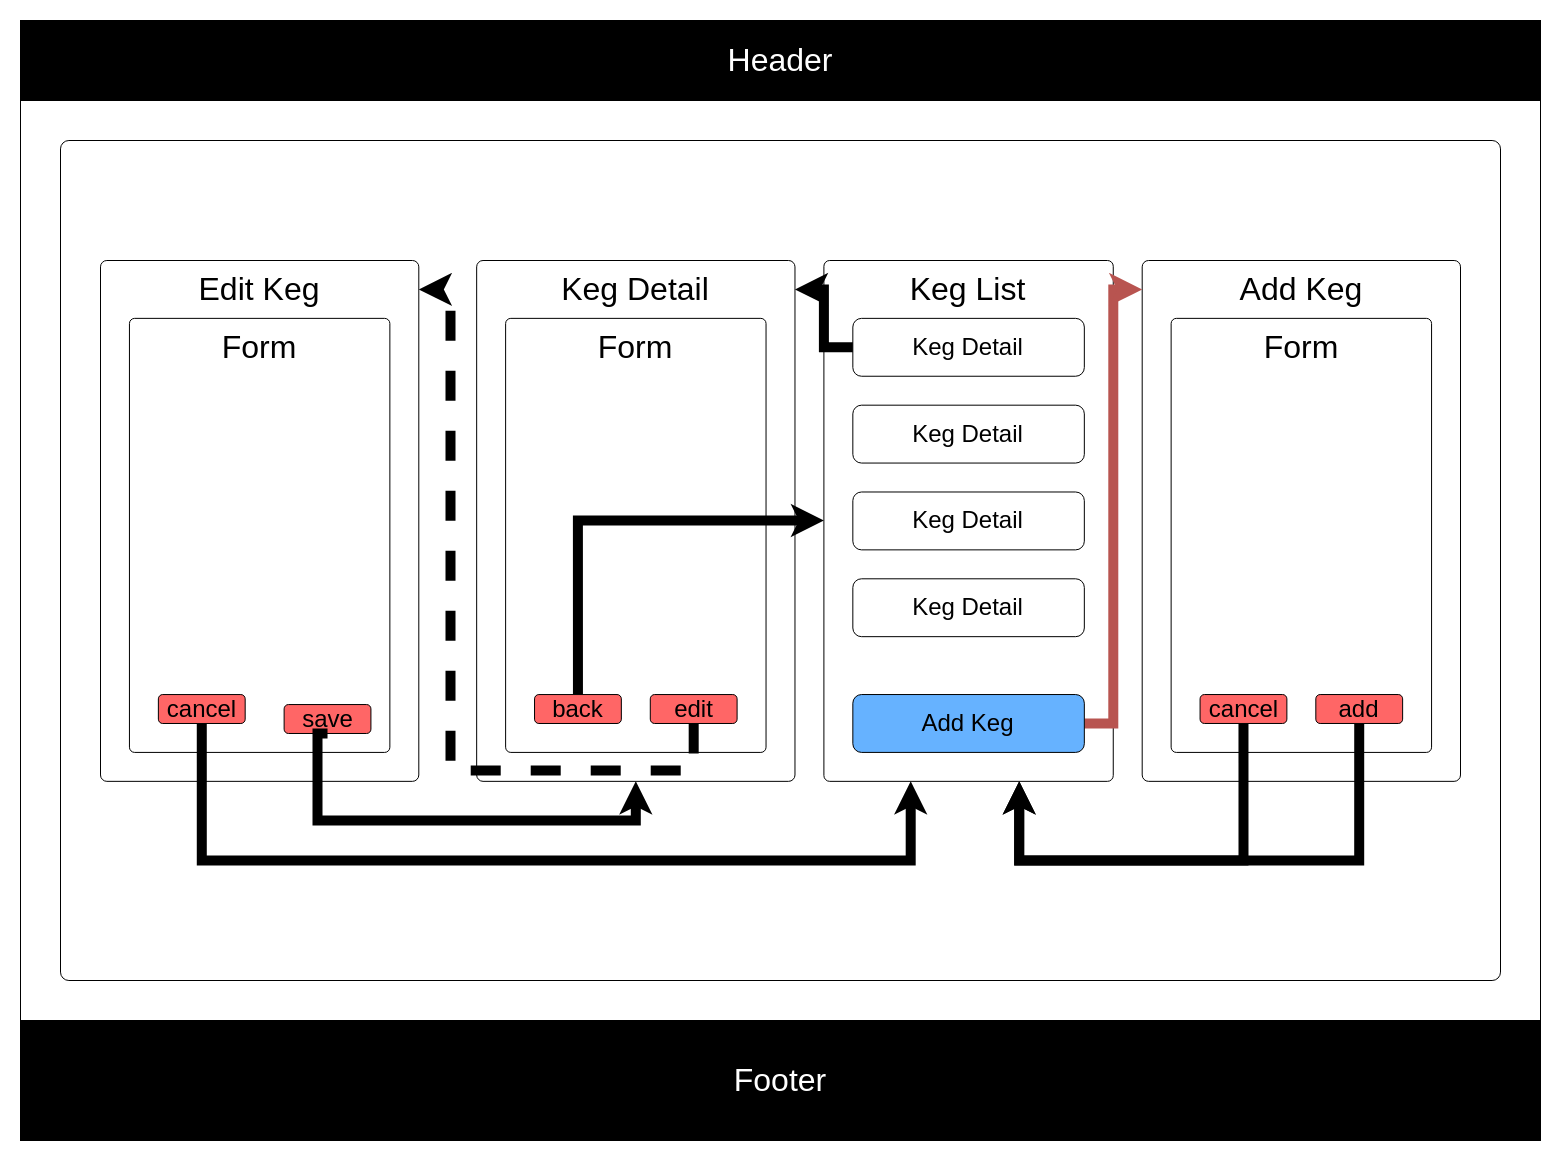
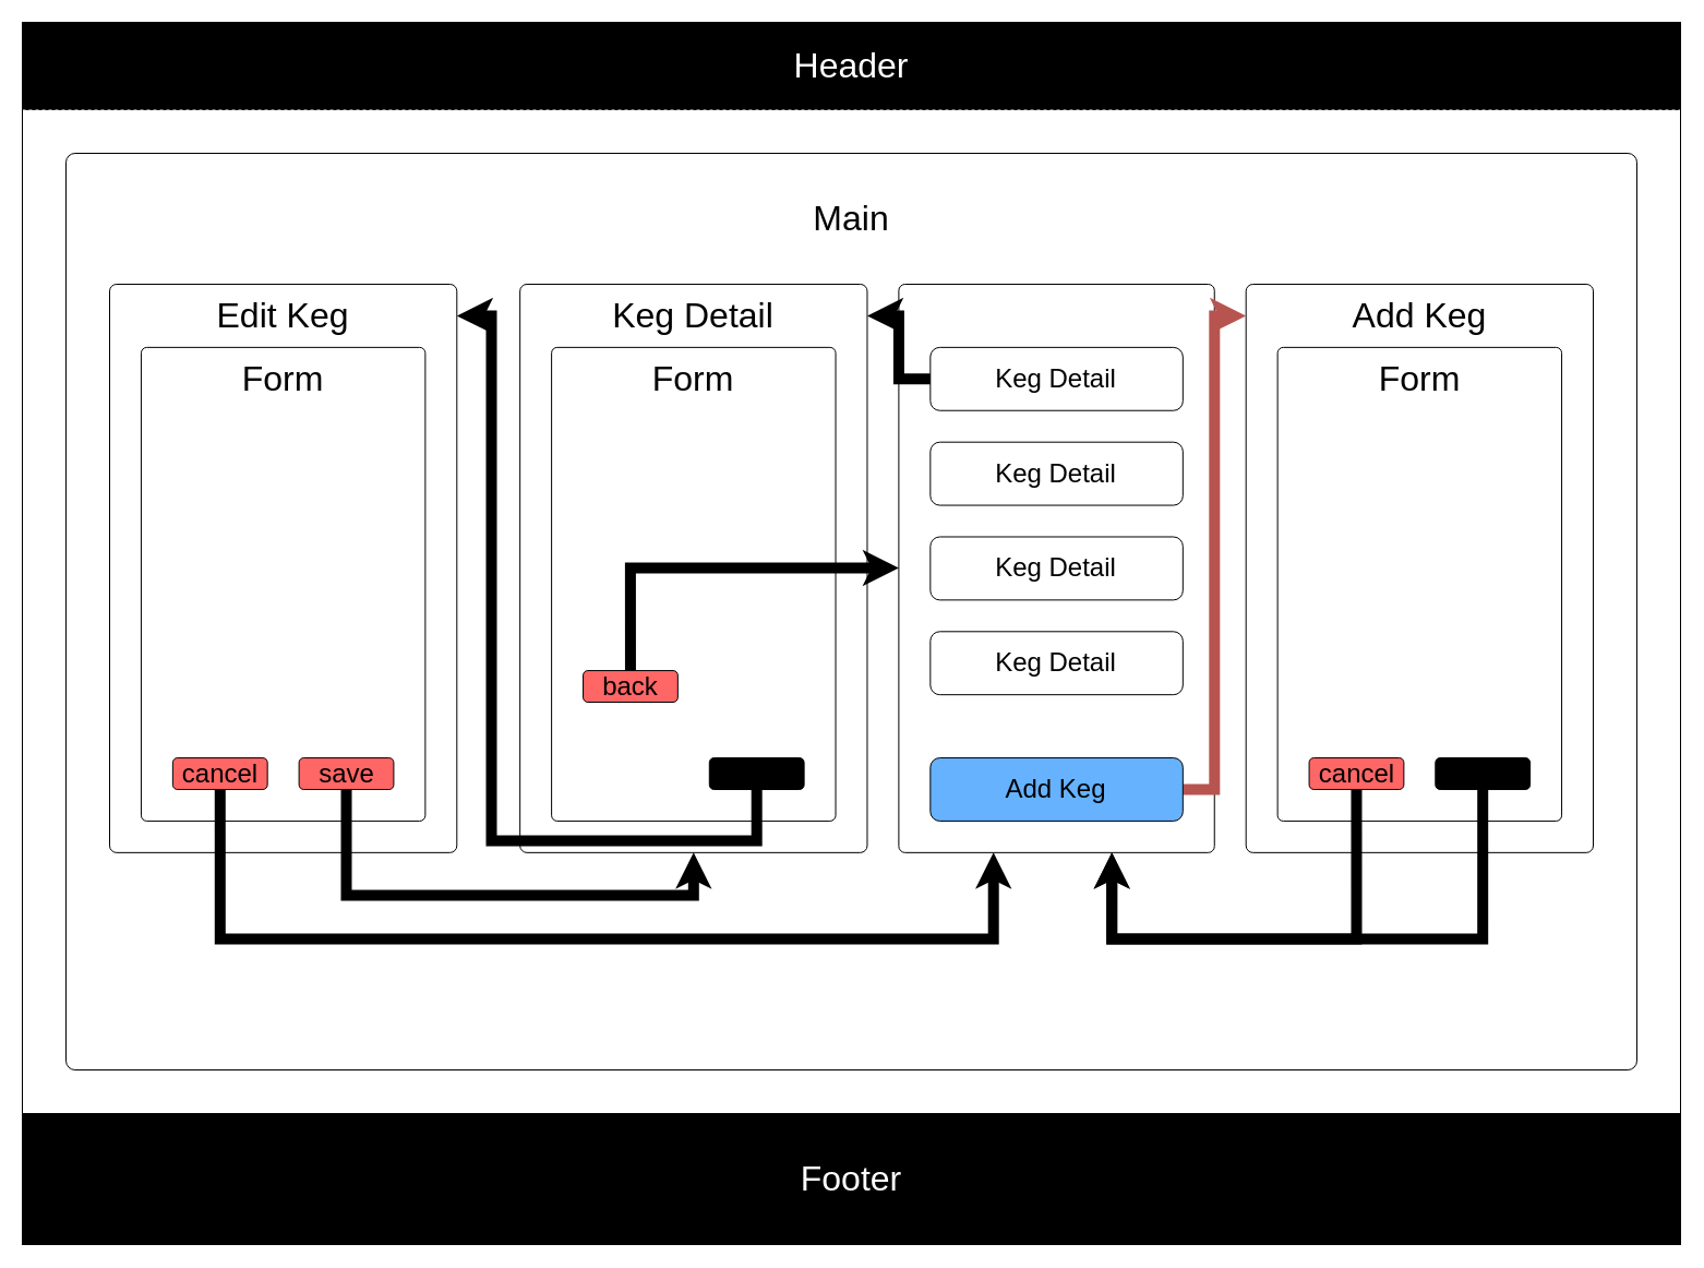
- <mxCell id="3" value="&lt;font color=&quot;#ffffff&quot; style=&quot;font-size: 32px;&quot;&gt;Header&lt;/font&gt;" style="whiteSpace=wrap;html=1;fillColor=#000000;" vertex="1" parent="1"><mxGeometry x="20" y="20" width="1520" height="80" as="geometry" /></mxCell>
+ <mxCell id="3" value="&lt;font color=&quot;#ffffff&quot; style=&quot;font-size: 32px;&quot;&gt;Header&lt;/font&gt;" style="whiteSpace=wrap;html=1;fillColor=#000000;dashed=1;" vertex="1" parent="1"><mxGeometry x="20" y="20" width="1520" height="80" as="geometry" /></mxCell>
+ <mxCell id="6" value="&lt;font style=&quot;font-size: 32px;&quot;&gt;Main&lt;/font&gt;" style="whiteSpace=wrap;html=1;fillColor=none;strokeColor=none;rounded=1;" vertex="1" parent="1"><mxGeometry x="60" y="140" width="1440" height="120" as="geometry" /></mxCell>
- <mxCell id="9" value="&lt;font style=&quot;font-size: 32px;&quot;&gt;Keg List&lt;/font&gt;" style="whiteSpace=wrap;html=1;fillColor=none;strokeColor=none;" vertex="1" parent="1"><mxGeometry x="823.404" y="260" width="289.362" height="57.873" as="geometry" /></mxCell>
- <mxCell id="28" value="&lt;span style=&quot;font-size: 24px;&quot;&gt;back&lt;/span&gt;" style="whiteSpace=wrap;html=1;fillColor=#FF6666;strokeWidth=1;rounded=1;" vertex="1" parent="23"><mxGeometry x="57.872" y="434.045" width="86.809" height="28.936" as="geometry" /></mxCell>
+ <mxCell id="28" value="&lt;span style=&quot;font-size: 24px;&quot;&gt;back&lt;/span&gt;" style="whiteSpace=wrap;html=1;fillColor=#FF6666;strokeWidth=1;rounded=1;" vertex="1" parent="23"><mxGeometry x="57.872" y="354.045" width="86.809" height="28.936" as="geometry" /></mxCell>
- <mxCell id="29" value="&lt;font style=&quot;font-size: 24px;&quot;&gt;edit&lt;/font&gt;" style="whiteSpace=wrap;html=1;fillColor=#FF6666;strokeWidth=1;rounded=1;" vertex="1" parent="23"><mxGeometry x="173.617" y="434.045" width="86.809" height="28.936" as="geometry" /></mxCell>
+ <mxCell id="29" value="&lt;font style=&quot;font-size: 24px;&quot;&gt;edit&lt;/font&gt;" style="whiteSpace=wrap;html=1;fillColor=#000000;strokeWidth=1;rounded=1;" vertex="1" parent="23"><mxGeometry x="173.617" y="434.045" width="86.809" height="28.936" as="geometry" /></mxCell>
- <mxCell id="22" value="&lt;font style=&quot;font-size: 24px;&quot;&gt;add&lt;/font&gt;" style="whiteSpace=wrap;html=1;fillColor=#FF6666;strokeWidth=1;rounded=1;" vertex="1" parent="1"><mxGeometry x="1315.319" y="694.045" width="86.809" height="28.936" as="geometry" /></mxCell>
+ <mxCell id="22" value="&lt;font style=&quot;font-size: 24px;&quot;&gt;add&lt;/font&gt;" style="whiteSpace=wrap;html=1;fillColor=#000000;strokeWidth=1;rounded=1;" vertex="1" parent="1"><mxGeometry x="1315.319" y="694.045" width="86.809" height="28.936" as="geometry" /></mxCell>
- <mxCell id="37" value="&lt;font style=&quot;font-size: 24px;&quot;&gt;save&lt;/font&gt;" style="whiteSpace=wrap;html=1;fillColor=#FF6666;strokeWidth=1;rounded=1;" vertex="1" parent="31"><mxGeometry x="183.617" y="444.045" width="86.809" height="28.936" as="geometry" /></mxCell>
+ <mxCell id="37" value="&lt;font style=&quot;font-size: 24px;&quot;&gt;save&lt;/font&gt;" style="whiteSpace=wrap;html=1;fillColor=#FF6666;strokeWidth=1;rounded=1;" vertex="1" parent="31"><mxGeometry x="173.617" y="434.045" width="86.809" height="28.936" as="geometry" /></mxCell>
- <mxCell id="38" style="edgeStyle=orthogonalEdgeStyle;rounded=0;orthogonalLoop=1;jettySize=auto;html=1;exitX=0.5;exitY=1;exitDx=0;exitDy=0;entryX=1;entryY=0.5;entryDx=0;entryDy=0;fontSize=24;fontColor=#FFFFFF;startSize=1;endSize=1;strokeWidth=10;dashed=1;" edge="1" parent="1" source="29" target="33"><mxGeometry relative="1" as="geometry"><Array as="points"><mxPoint x="693" y="770" /><mxPoint x="450" y="770" /><mxPoint x="450" y="289" /></Array></mxGeometry></mxCell>
+ <mxCell id="38" style="edgeStyle=orthogonalEdgeStyle;rounded=0;orthogonalLoop=1;jettySize=auto;html=1;exitX=0.5;exitY=1;exitDx=0;exitDy=0;entryX=1;entryY=0.5;entryDx=0;entryDy=0;fontSize=24;fontColor=#FFFFFF;startSize=1;endSize=1;strokeWidth=10;" edge="1" parent="1" source="29" target="33"><mxGeometry relative="1" as="geometry"><Array as="points"><mxPoint x="693" y="770" /><mxPoint x="450" y="770" /><mxPoint x="450" y="289" /></Array></mxGeometry></mxCell>
